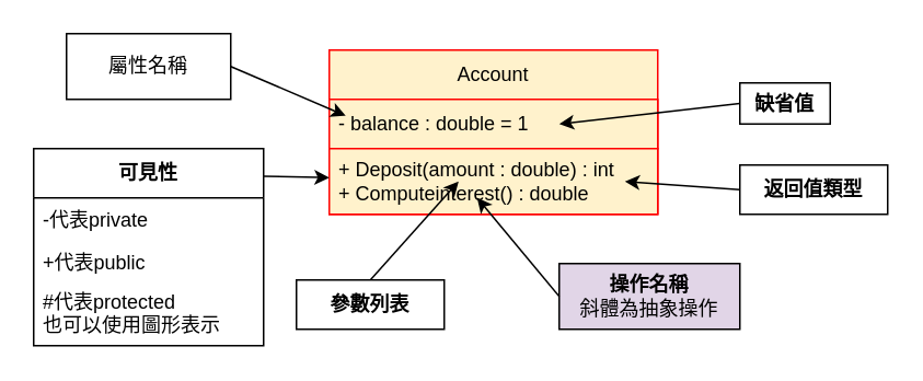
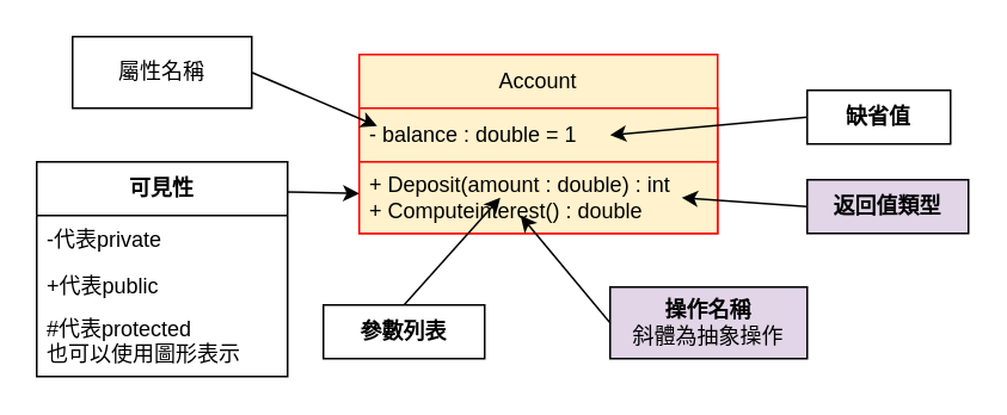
- <mxCell id="17" value="&lt;b&gt;缺省值&lt;/b&gt;" style="rounded=0;whiteSpace=wrap;html=1;" vertex="1" parent="1"><mxGeometry x="450" y="50" width="55" height="25" as="geometry" /></mxCell>
+ <mxCell id="17" value="&lt;b&gt;缺省值&lt;/b&gt;" style="rounded=0;whiteSpace=wrap;html=1;" vertex="1" parent="1"><mxGeometry x="450" y="50" width="80" height="30" as="geometry" /></mxCell>
- <mxCell id="16" value="&lt;b&gt;返回值類型&lt;/b&gt;" style="rounded=0;whiteSpace=wrap;html=1;" vertex="1" parent="1"><mxGeometry x="450" y="100" width="90" height="30" as="geometry" /></mxCell>
+ <mxCell id="16" value="&lt;b&gt;返回值類型&lt;/b&gt;" style="rounded=0;whiteSpace=wrap;html=1;fillColor=#e1d5e7;" vertex="1" parent="1"><mxGeometry x="450" y="100" width="90" height="30" as="geometry" /></mxCell>
